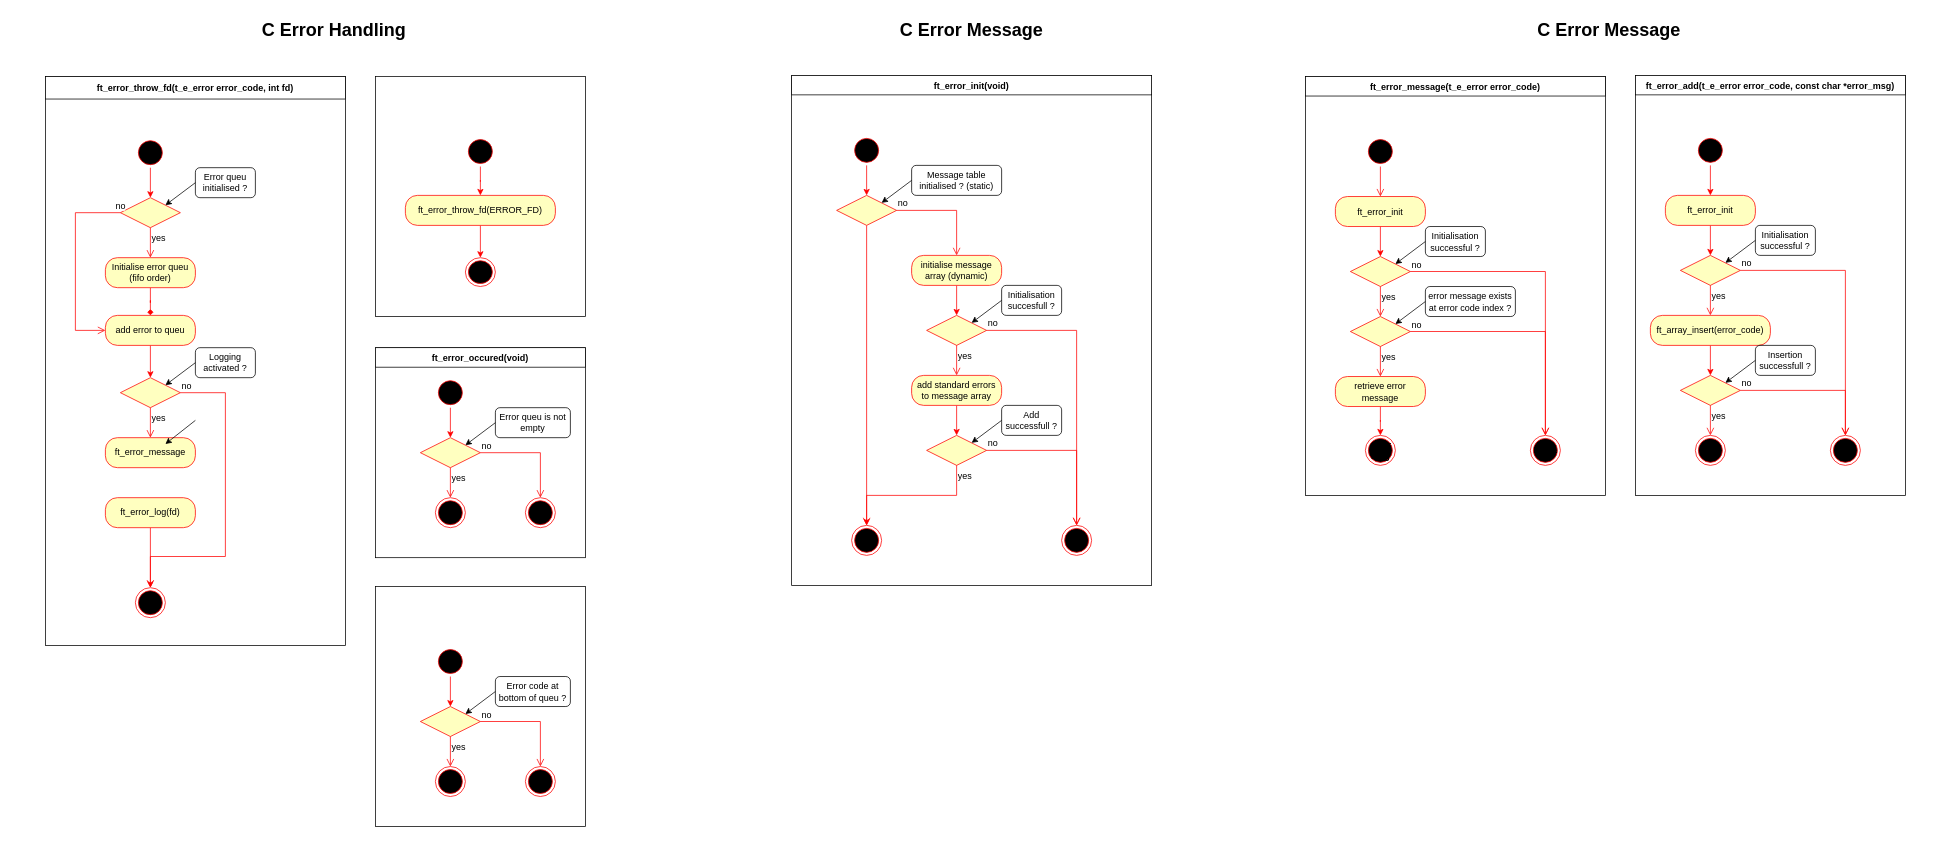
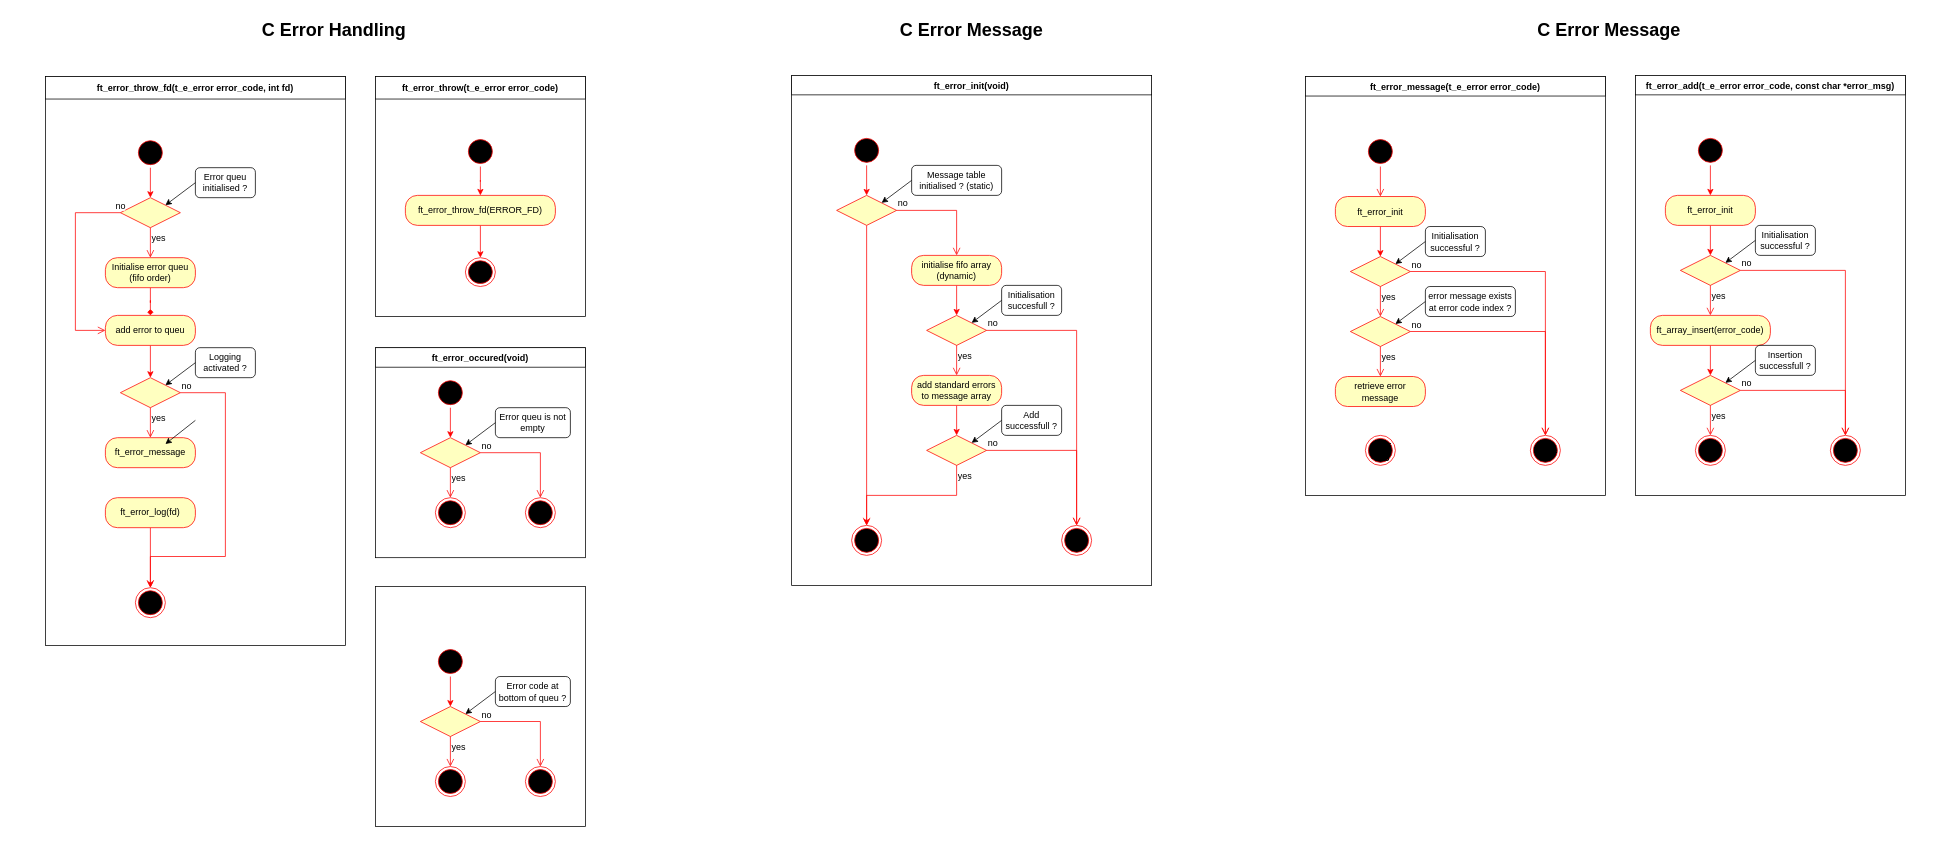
+ <mxCell id="8" value="ft_error_throw(t_e_error error_code)" style="text;align=center;fontStyle=1;verticalAlign=middle;spacingLeft=3;spacingRight=3;strokeColor=default;rotatable=0;points=[[0,0.5],[1,0.5]];portConstraint=eastwest;rounded=0;fontSize=12;fillColor=default;" parent="1" vertex="1"><mxGeometry x="500" y="101.54" width="280" height="30" as="geometry" /></mxCell>
- <mxCell id="38" value="initialise message array (dynamic)" style="rounded=1;whiteSpace=wrap;html=1;arcSize=40;fontColor=#000000;fillColor=#ffffc0;strokeColor=#ff0000;fontSize=12;" parent="1" vertex="1"><mxGeometry x="1215" y="340" width="120" height="40" as="geometry" /></mxCell>
+ <mxCell id="38" value="initialise fifo array (dynamic)" style="rounded=1;whiteSpace=wrap;html=1;arcSize=40;fontColor=#000000;fillColor=#ffffc0;strokeColor=#ff0000;fontSize=12;" parent="1" vertex="1"><mxGeometry x="1215" y="340" width="120" height="40" as="geometry" /></mxCell>
- <mxCell id="120" style="edgeStyle=orthogonalEdgeStyle;rounded=0;sketch=0;orthogonalLoop=1;jettySize=auto;html=1;entryX=0.5;entryY=0;entryDx=0;entryDy=0;strokeColor=#FF0000;fontFamily=Helvetica;fontSize=12;fontColor=#7EA6E0;" parent="1" source="121" target="122" edge="1"><mxGeometry relative="1" as="geometry" /></mxCell>
